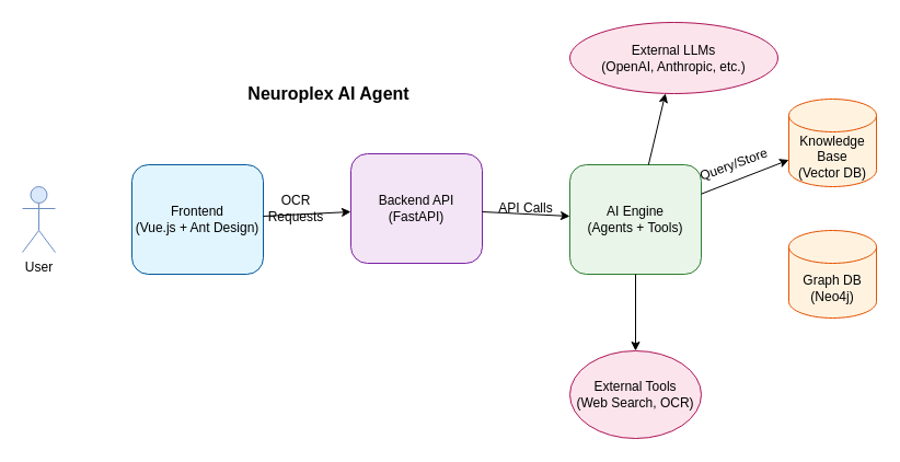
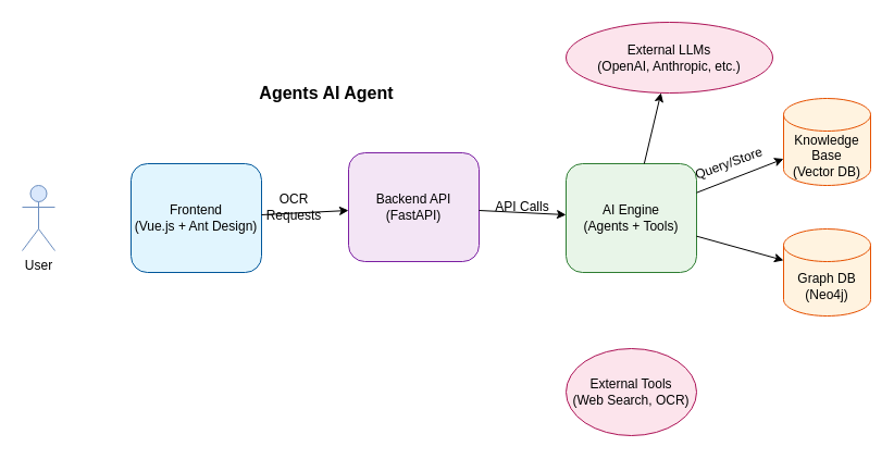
- <mxCell id="19" value="Neuroplex AI Agent" style="text;html=1;strokeColor=none;fillColor=none;align=center;verticalAlign=middle;whiteSpace=wrap;rounded=0;fontSize=16;fontStyle=1" vertex="1" parent="1"><mxGeometry x="150" y="70" width="300" height="30" as="geometry" /></mxCell>
+ <mxCell id="19" value="Agents AI Agent" style="text;html=1;strokeColor=none;fillColor=none;align=center;verticalAlign=middle;whiteSpace=wrap;rounded=0;fontSize=16;fontStyle=1" vertex="1" parent="1"><mxGeometry x="150" y="70" width="300" height="30" as="geometry" /></mxCell>
+ <mxCell id="13" edge="1" parent="1" source="5" target="7"><mxGeometry relative="1" as="geometry" /></mxCell>
- <mxCell id="15" edge="1" parent="1" source="5" target="9"><mxGeometry relative="1" as="geometry" /></mxCell>
